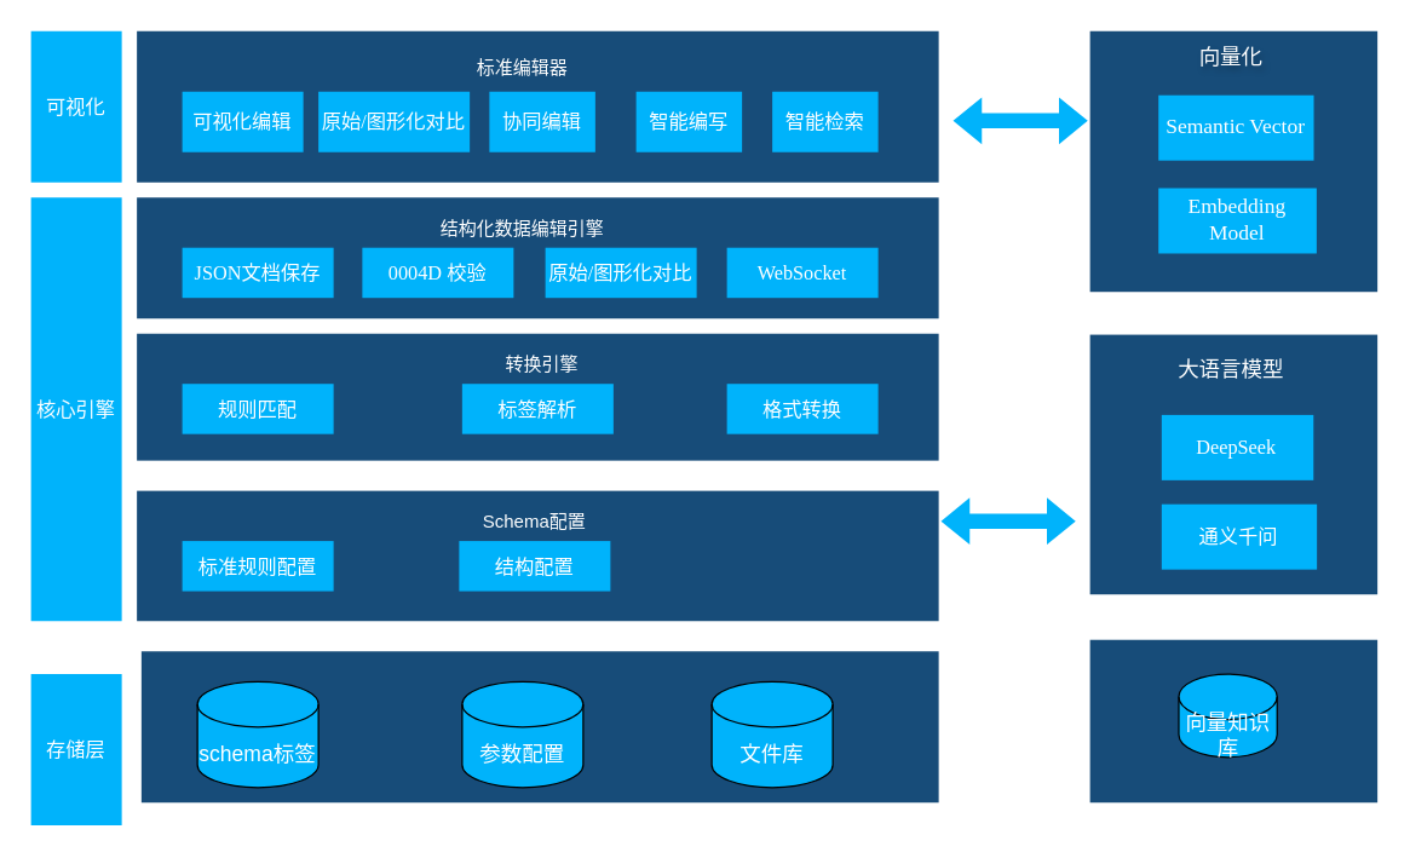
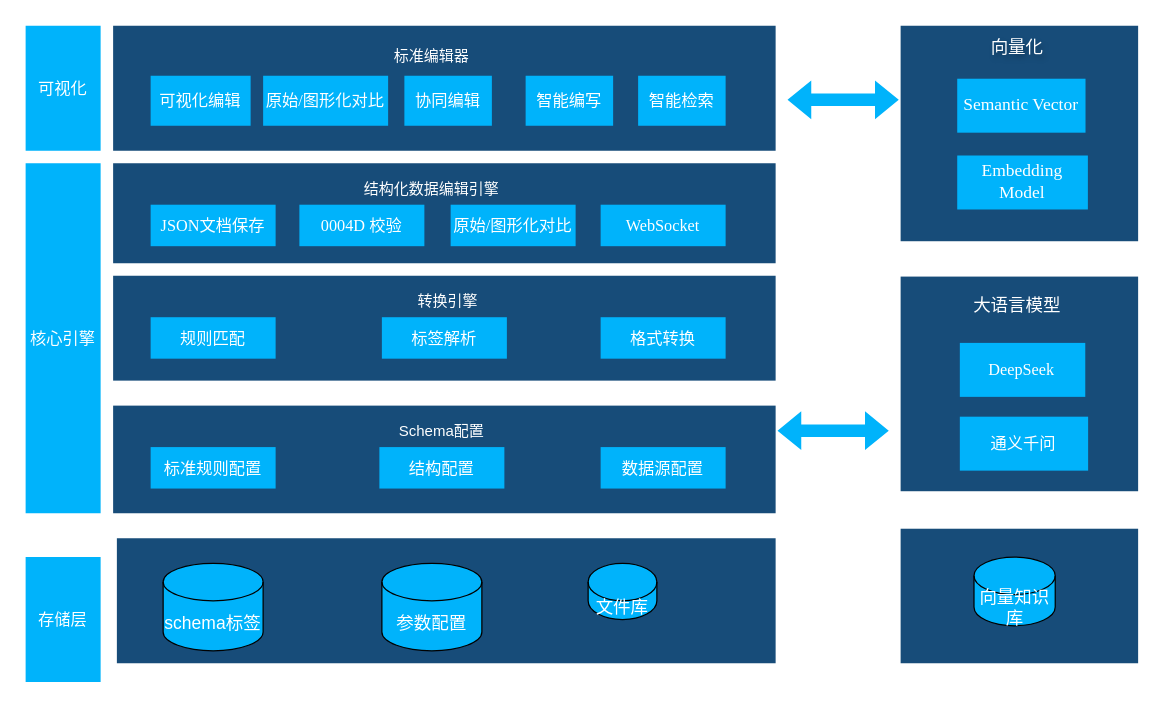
+ <mxCell id="24" value="&lt;font color=&quot;#ffffff&quot;&gt;&lt;span style=&quot;font-size: 13px;&quot;&gt;数据源配置&lt;/span&gt;&lt;/font&gt;" style="rounded=0;whiteSpace=wrap;html=1;fillColor=light-dark(#00b3fb, #1e4a76);strokeColor=none;fontFamily=Times New Roman;" vertex="1" parent="1"><mxGeometry x="480" y="357.071" width="100" height="33.171" as="geometry" /></mxCell>
- <mxCell id="29" value="文件库" style="shape=cylinder3;whiteSpace=wrap;html=1;boundedLbl=1;backgroundOutline=1;size=15;fillColor=light-dark(#00b3fb, #ededed);fontColor=light-dark(#ffffff, #ededed);fontSize=14;" vertex="1" parent="1"><mxGeometry x="470" y="450" width="80" height="70" as="geometry" /></mxCell>
+ <mxCell id="29" value="文件库" style="shape=cylinder3;whiteSpace=wrap;html=1;boundedLbl=1;backgroundOutline=1;size=15;fillColor=light-dark(#00b3fb, #ededed);fontColor=light-dark(#ffffff, #ededed);fontSize=14;" vertex="1" parent="1"><mxGeometry x="470" y="450" width="55" height="45" as="geometry" /></mxCell>
